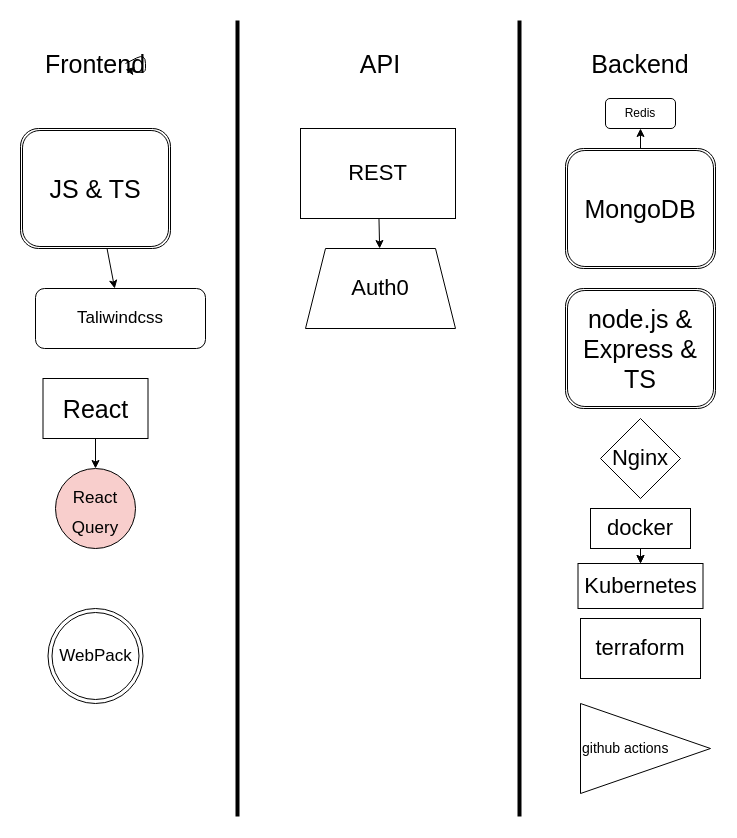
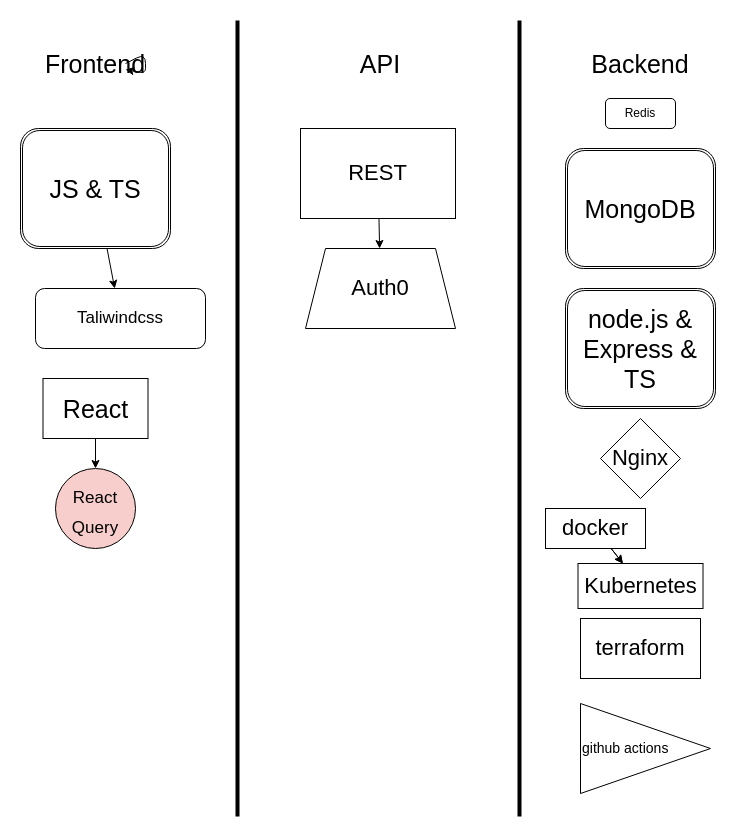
- <mxCell id="14" value="" style="edgeStyle=none;html=1;fontSize=22;" parent="1" source="15" target="16" edge="1"><mxGeometry relative="1" as="geometry" /></mxCell>
- <mxCell id="21" value="docker" style="rounded=0;whiteSpace=wrap;html=1;fontSize=22;" parent="1" vertex="1"><mxGeometry x="590" y="508" width="100" height="40" as="geometry" /></mxCell>
+ <mxCell id="21" value="docker" style="rounded=0;whiteSpace=wrap;html=1;fontSize=22;" parent="1" vertex="1"><mxGeometry x="545" y="508" width="100" height="40" as="geometry" /></mxCell>
- <mxCell id="12" value="WebPack" style="ellipse;shape=doubleEllipse;whiteSpace=wrap;html=1;aspect=fixed;fontSize=17;" parent="1" vertex="1"><mxGeometry x="47.5" y="608" width="95" height="95" as="geometry" /></mxCell>
